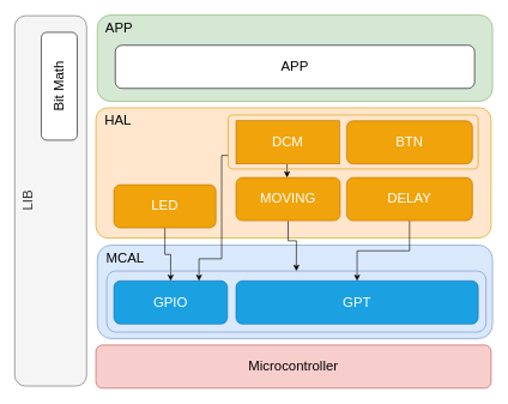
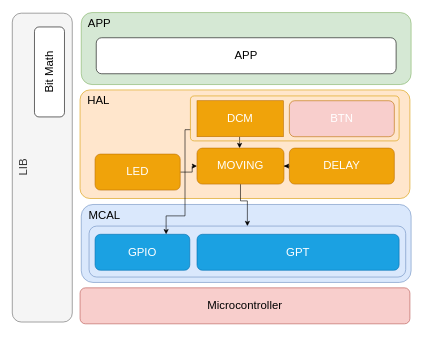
- <mxCell id="22" value="BTN" style="rounded=1;whiteSpace=wrap;html=1;fontSize=19;horizontal=1;fillColor=#f0a30a;strokeColor=#BD7000;fontColor=#ffffff;" vertex="1" parent="1"><mxGeometry x="482" y="167" width="175" height="60" as="geometry" /></mxCell>
+ <mxCell id="22" value="BTN" style="rounded=1;whiteSpace=wrap;html=1;fontSize=19;horizontal=1;fillColor=#f8cecc;strokeColor=#BD7000;fontColor=#ffffff;" vertex="1" parent="1"><mxGeometry x="482" y="167" width="175" height="60" as="geometry" /></mxCell>
- <mxCell id="11" value="" style="edgeStyle=orthogonalEdgeStyle;rounded=0;orthogonalLoop=1;jettySize=auto;html=1;" edge="1" parent="1" source="21" target="15"><mxGeometry relative="1" as="geometry" /></mxCell>
+ <mxCell id="11" value="" style="edgeStyle=orthogonalEdgeStyle;rounded=0;orthogonalLoop=1;jettySize=auto;html=1;" edge="1" parent="1" source="21" target="19"><mxGeometry relative="1" as="geometry" /></mxCell>
- <mxCell id="8" style="edgeStyle=orthogonalEdgeStyle;rounded=0;orthogonalLoop=1;jettySize=auto;html=1;entryX=0.5;entryY=0;entryDx=0;entryDy=0;" edge="1" parent="1" source="18" target="14"><mxGeometry relative="1" as="geometry" /></mxCell>
+ <mxCell id="8" style="edgeStyle=orthogonalEdgeStyle;rounded=0;orthogonalLoop=1;jettySize=auto;html=1;" edge="1" parent="1" source="18" target="19"><mxGeometry relative="1" as="geometry" /></mxCell>
